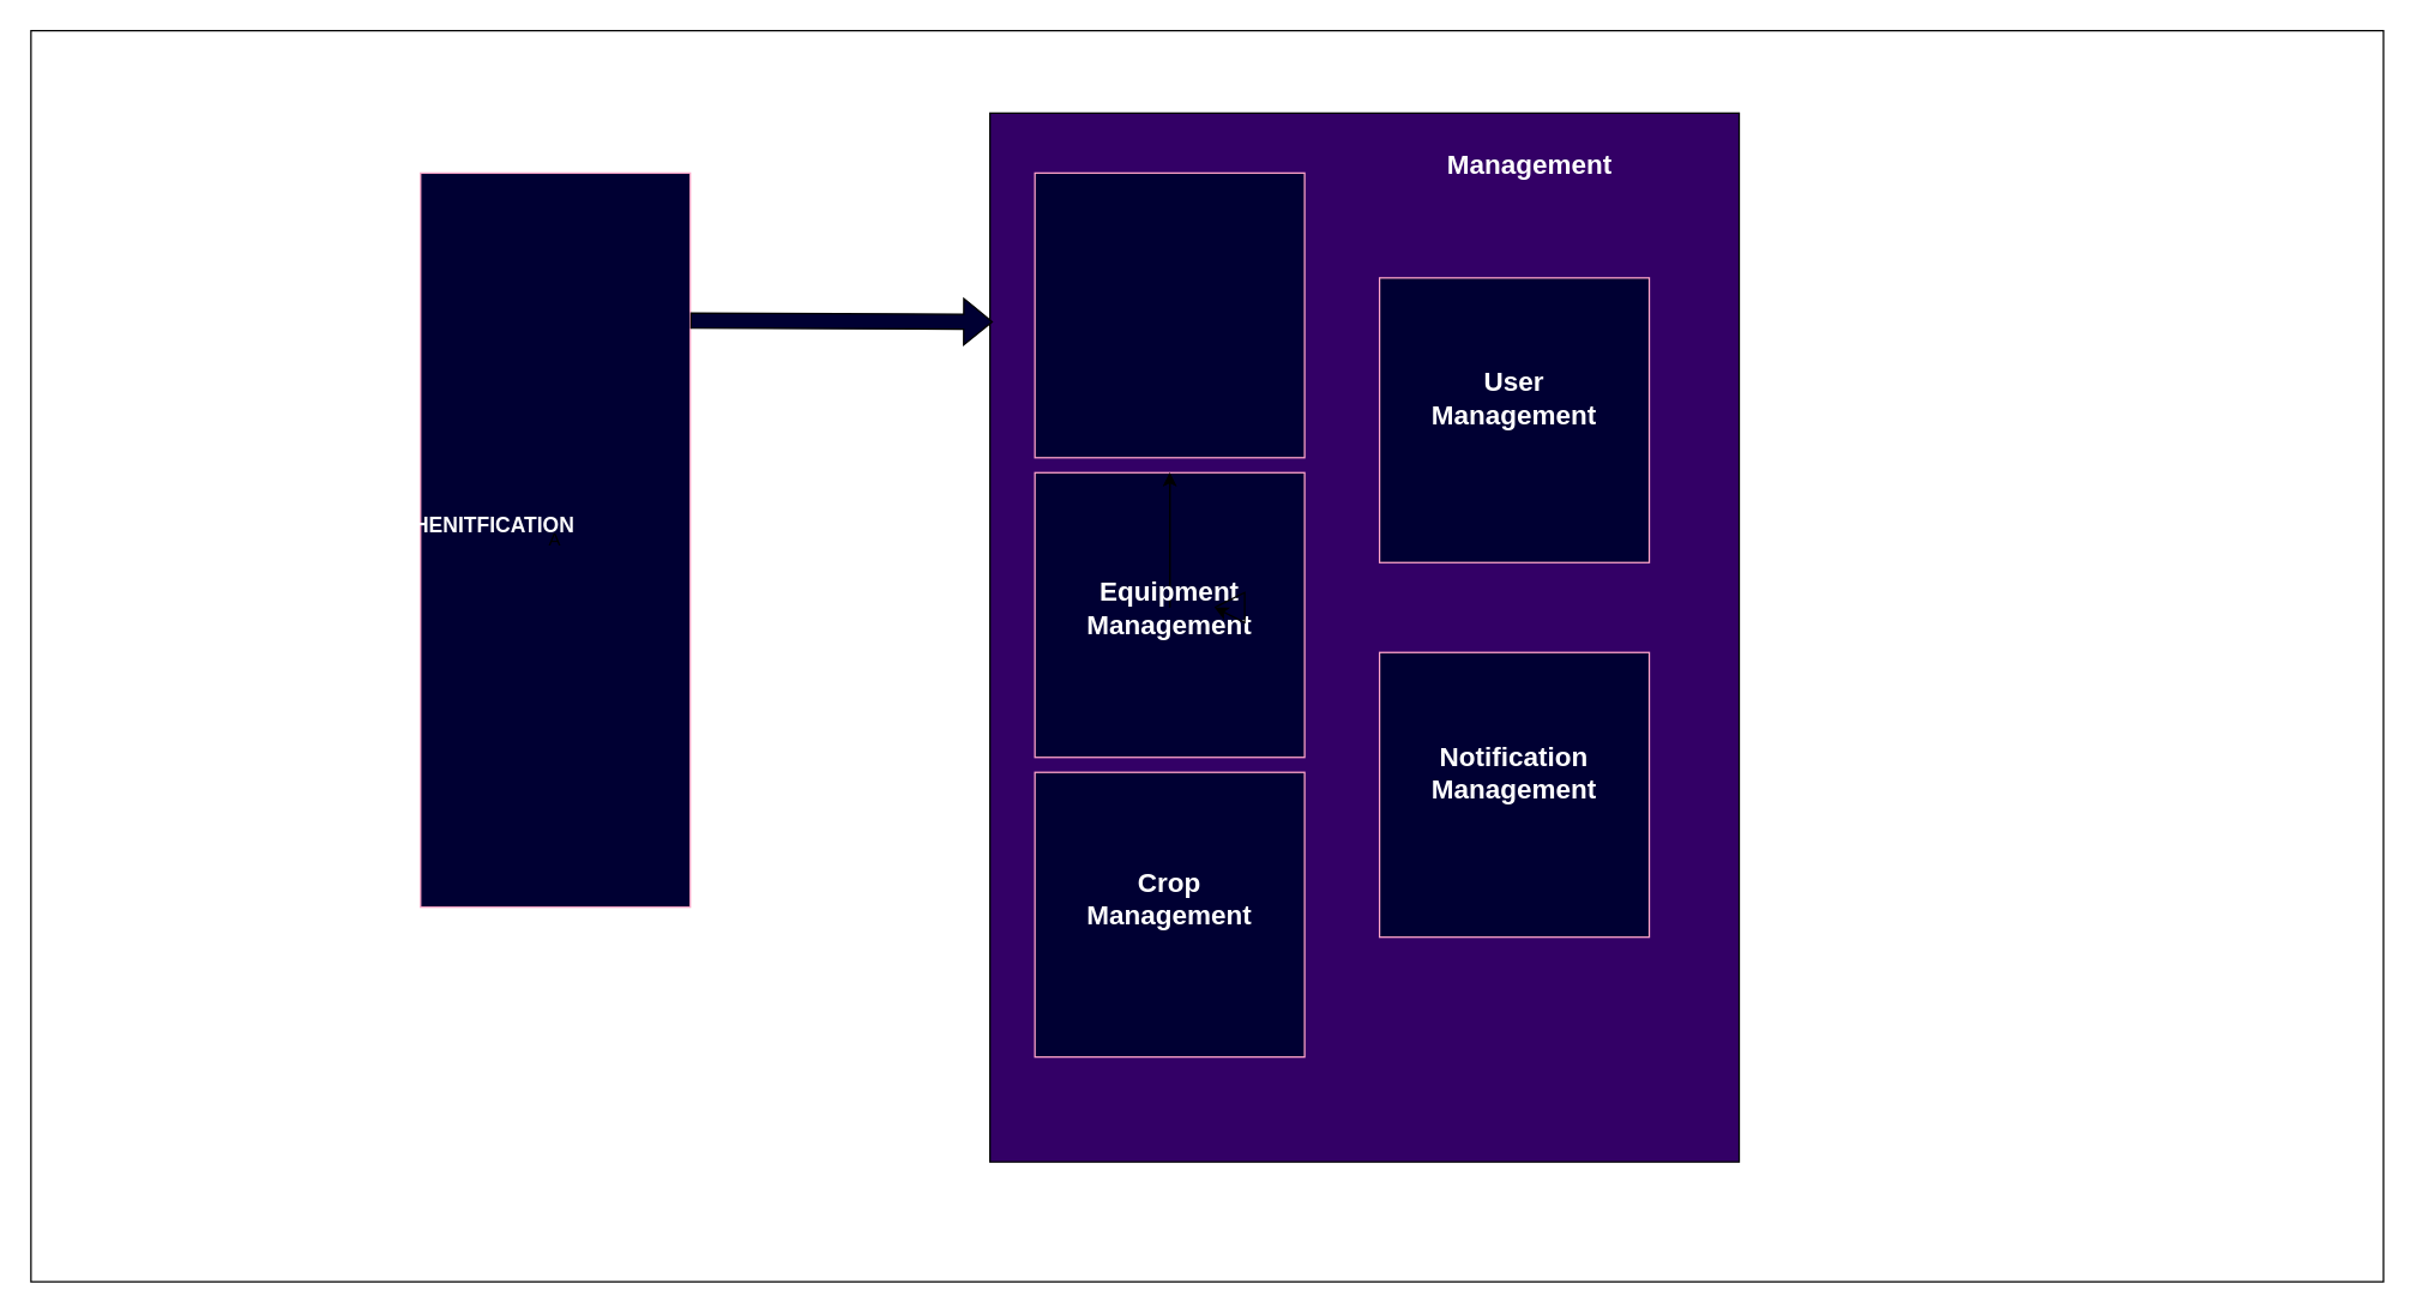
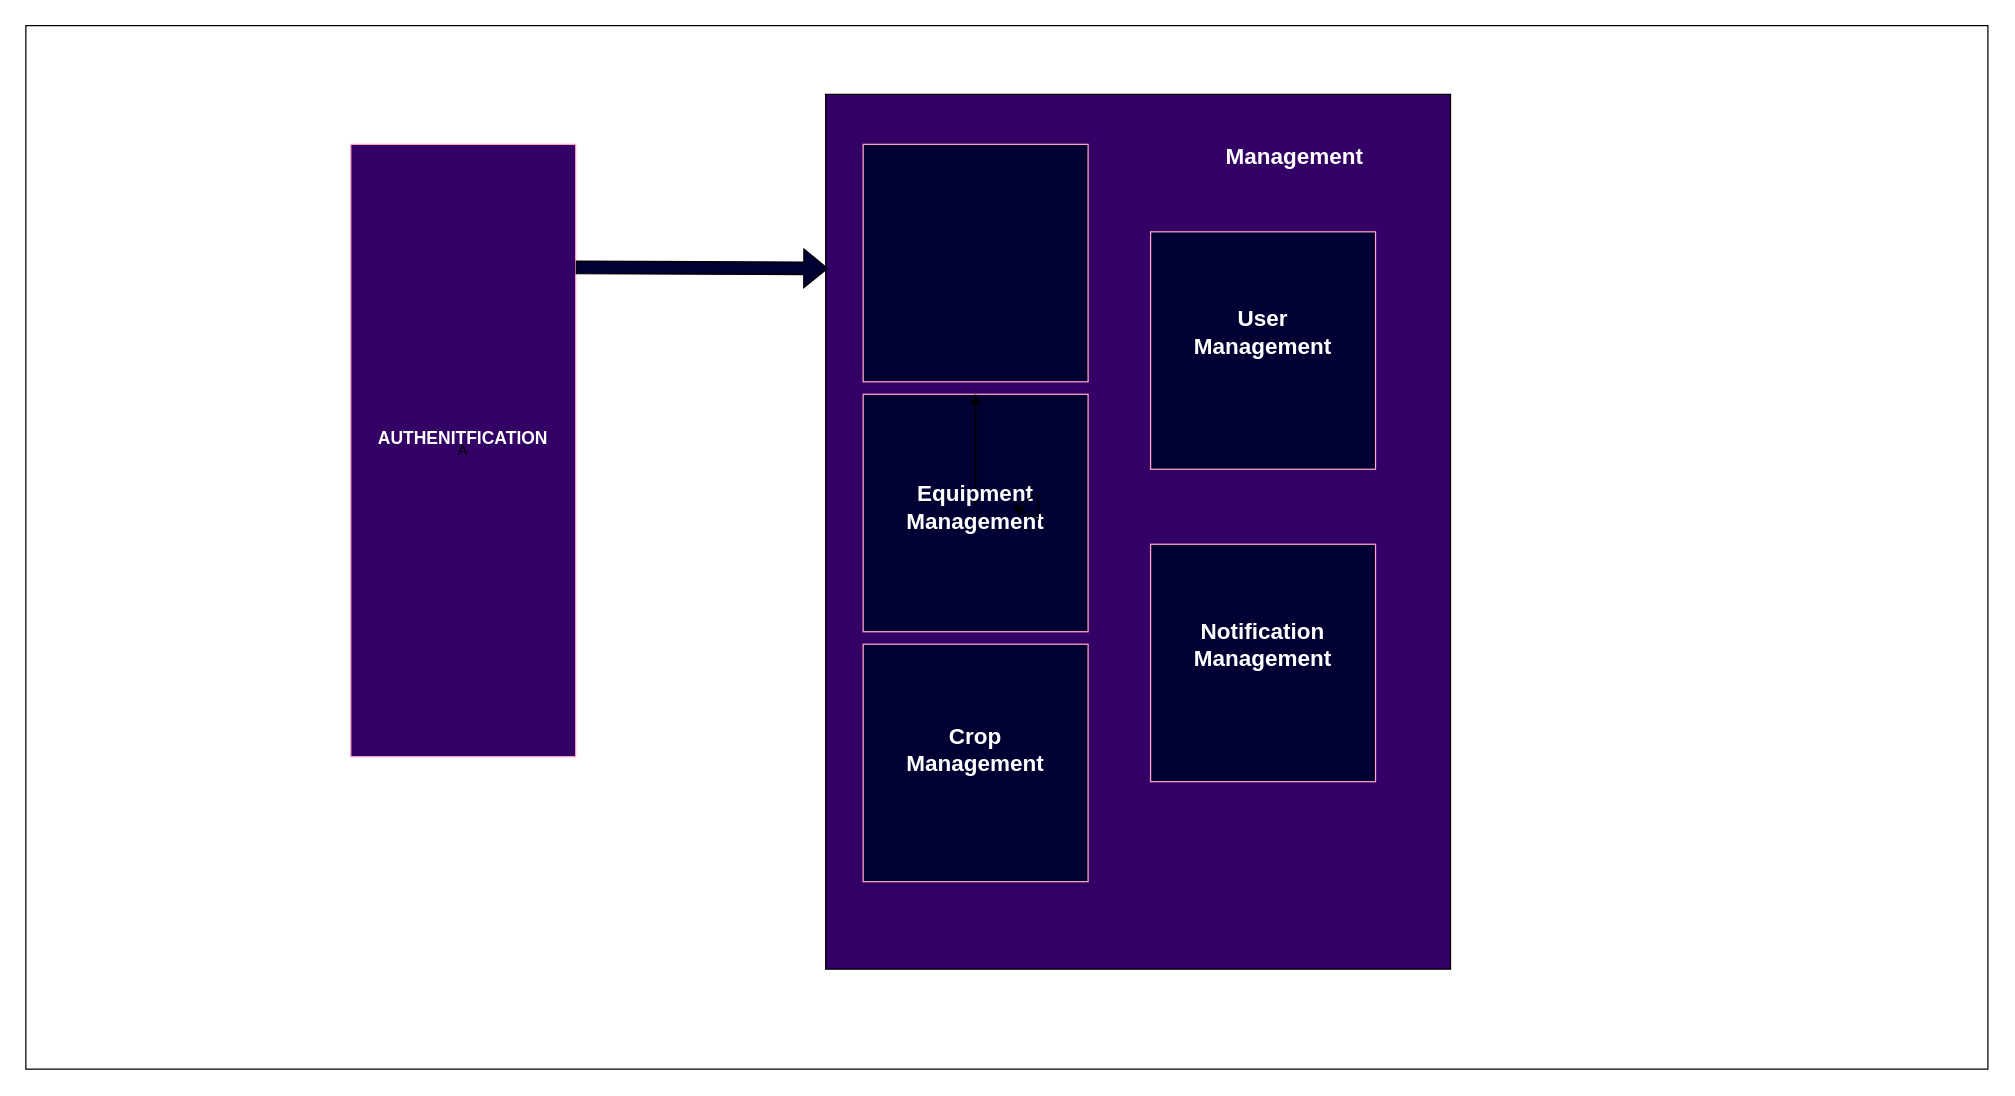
- <mxCell id="19" value="&lt;b&gt;&lt;font style=&quot;font-size: 18px;&quot; color=&quot;#ffffff&quot;&gt;Management&lt;/font&gt;&lt;/b&gt;" style="text;html=1;align=center;verticalAlign=middle;resizable=0;points=[];autosize=1;strokeColor=none;fillColor=none;" vertex="1" parent="1"><mxGeometry x="955" y="90" width="130" height="40" as="geometry" /></mxCell>
+ <mxCell id="19" value="&lt;b&gt;&lt;font style=&quot;font-size: 18px;&quot; color=&quot;#ffffff&quot;&gt;Management&lt;/font&gt;&lt;/b&gt;" style="text;html=1;align=center;verticalAlign=middle;resizable=0;points=[];autosize=1;strokeColor=none;fillColor=none;" vertex="1" parent="1"><mxGeometry x="970" y="105" width="130" height="40" as="geometry" /></mxCell>
- <mxCell id="6" value="&lt;font style=&quot;font-size: 14px;&quot; color=&quot;#ffffff&quot;&gt;&lt;b&gt;AUTHENITFICATION&lt;/b&gt;&lt;/font&gt;" style="text;html=1;align=center;verticalAlign=middle;whiteSpace=wrap;rounded=0;" vertex="1" parent="1"><mxGeometry x="285" y="335" width="60" height="30" as="geometry" /></mxCell>
+ <mxCell id="6" value="&lt;font style=&quot;font-size: 14px;&quot; color=&quot;#ffffff&quot;&gt;&lt;b&gt;AUTHENITFICATION&lt;/b&gt;&lt;/font&gt;" style="text;html=1;align=center;verticalAlign=middle;whiteSpace=wrap;rounded=0;" vertex="1" parent="1"><mxGeometry x="340" y="335" width="60" height="30" as="geometry" /></mxCell>
- <mxCell id="4" value="A" style="rounded=0;whiteSpace=wrap;html=1;strokeColor=#FFA6C9;fillColor=#000033;" vertex="1" parent="1"><mxGeometry x="280" y="115" width="180" height="490" as="geometry" /></mxCell>
+ <mxCell id="4" value="A" style="rounded=0;whiteSpace=wrap;html=1;strokeColor=#FFA6C9;fillColor=#330066;" vertex="1" parent="1"><mxGeometry x="280" y="115" width="180" height="490" as="geometry" /></mxCell>
